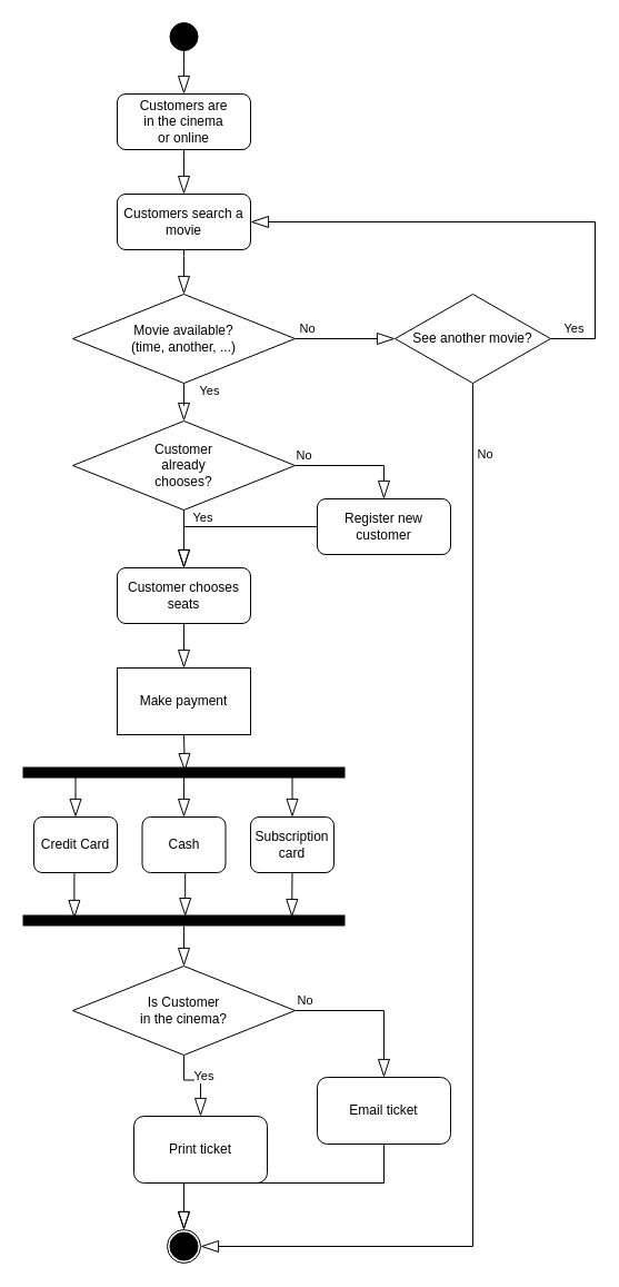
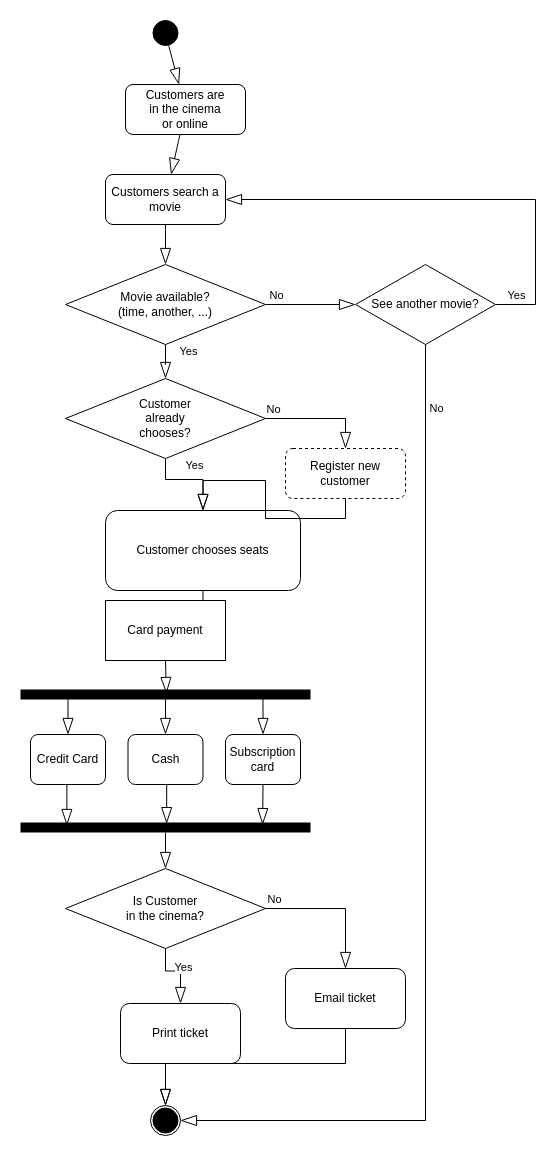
- <mxCell id="5" value="Customers are &lt;br&gt;in the cinema&lt;br&gt;or online" style="rounded=1;whiteSpace=wrap;html=1;fontSize=12;glass=0;strokeWidth=1;shadow=0;hachureGap=4;fillColor=none;" vertex="1" parent="1"><mxGeometry x="105" y="84" width="120" height="50" as="geometry" /></mxCell>
+ <mxCell id="5" value="Customers are &lt;br&gt;in the cinema&lt;br&gt;or online" style="rounded=1;whiteSpace=wrap;html=1;fontSize=12;glass=0;strokeWidth=1;shadow=0;hachureGap=4;fillColor=none;" vertex="1" parent="1"><mxGeometry x="125" y="84" width="120" height="50" as="geometry" /></mxCell>
- <mxCell id="25" value="Register new customer" style="rounded=1;whiteSpace=wrap;html=1;fontSize=12;glass=0;strokeWidth=1;shadow=0;hachureGap=4;fillColor=none;" vertex="1" parent="1"><mxGeometry x="285" y="448" width="120" height="50" as="geometry" /></mxCell>
+ <mxCell id="25" value="Register new customer" style="rounded=1;whiteSpace=wrap;html=1;fontSize=12;glass=0;strokeWidth=1;shadow=0;hachureGap=4;fillColor=none;dashed=1;" vertex="1" parent="1"><mxGeometry x="285" y="448" width="120" height="50" as="geometry" /></mxCell>
- <mxCell id="27" value="Customer chooses seats" style="rounded=1;whiteSpace=wrap;html=1;fontSize=12;glass=0;strokeWidth=1;shadow=0;hachureGap=4;fillColor=none;" vertex="1" parent="1"><mxGeometry x="105" y="510" width="120" height="50" as="geometry" /></mxCell>
+ <mxCell id="27" value="Customer chooses seats" style="rounded=1;whiteSpace=wrap;html=1;fontSize=12;glass=0;strokeWidth=1;shadow=0;hachureGap=4;fillColor=none;" vertex="1" parent="1"><mxGeometry x="105" y="510" width="195" height="80" as="geometry" /></mxCell>
- <mxCell id="30" value="Make payment" style="whiteSpace=wrap;html=1;hachureGap=4;fillColor=default;" vertex="1" parent="1"><mxGeometry x="105" y="600" width="120" height="60" as="geometry" /></mxCell>
+ <mxCell id="30" value="Card payment" style="whiteSpace=wrap;html=1;hachureGap=4;fillColor=default;" vertex="1" parent="1"><mxGeometry x="105" y="600" width="120" height="60" as="geometry" /></mxCell>
